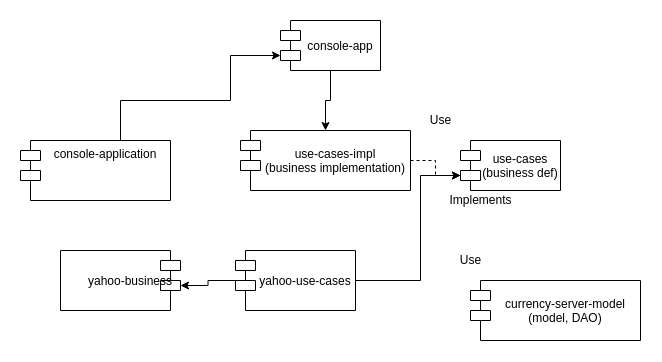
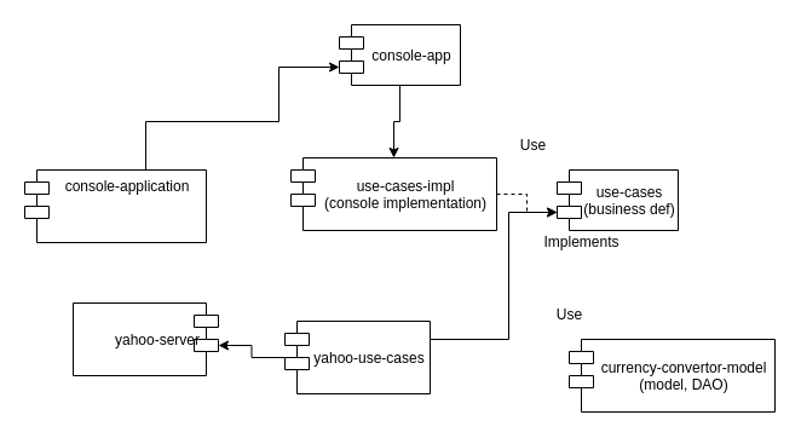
- <mxCell id="4" value="use-cases-impl&#10;(business implementation)" style="shape=module;align=left;spacingLeft=20;align=center;verticalAlign=middle;flipH=0;" parent="1" vertex="1"><mxGeometry x="240" y="130" width="170" height="60" as="geometry" /></mxCell>
+ <mxCell id="4" value="use-cases-impl&#10;(console implementation)" style="shape=module;align=left;spacingLeft=20;align=center;verticalAlign=middle;flipH=0;" parent="1" vertex="1"><mxGeometry x="240" y="130" width="170" height="60" as="geometry" /></mxCell>
- <mxCell id="16" value="yahoo-business" style="shape=module;align=left;spacingLeft=20;align=center;verticalAlign=middle;flipH=1;" vertex="1" parent="1"><mxGeometry x="60" y="250" width="120" height="60" as="geometry" /></mxCell>
+ <mxCell id="16" value="yahoo-server" style="shape=module;align=left;spacingLeft=20;align=center;verticalAlign=middle;flipH=1;" vertex="1" parent="1"><mxGeometry x="60" y="250" width="120" height="60" as="geometry" /></mxCell>
- <mxCell id="15" value="yahoo-use-cases" style="shape=module;align=left;spacingLeft=20;align=center;verticalAlign=middle;flipH=0;" vertex="1" parent="1"><mxGeometry x="235" y="250" width="120" height="60" as="geometry" /></mxCell>
+ <mxCell id="15" value="yahoo-use-cases" style="shape=module;align=left;spacingLeft=20;align=center;verticalAlign=middle;flipH=0;" vertex="1" parent="1"><mxGeometry x="235" y="265" width="120" height="60" as="geometry" /></mxCell>
- <mxCell id="11" value="currency-server-model&#10;(model, DAO)" style="shape=module;align=left;spacingLeft=20;align=center;verticalAlign=middle;flipH=0;" vertex="1" parent="1"><mxGeometry x="470" y="280" width="170" height="60" as="geometry" /></mxCell>
+ <mxCell id="11" value="currency-convertor-model&#10;(model, DAO)" style="shape=module;align=left;spacingLeft=20;align=center;verticalAlign=middle;flipH=0;" vertex="1" parent="1"><mxGeometry x="470" y="280" width="170" height="60" as="geometry" /></mxCell>
